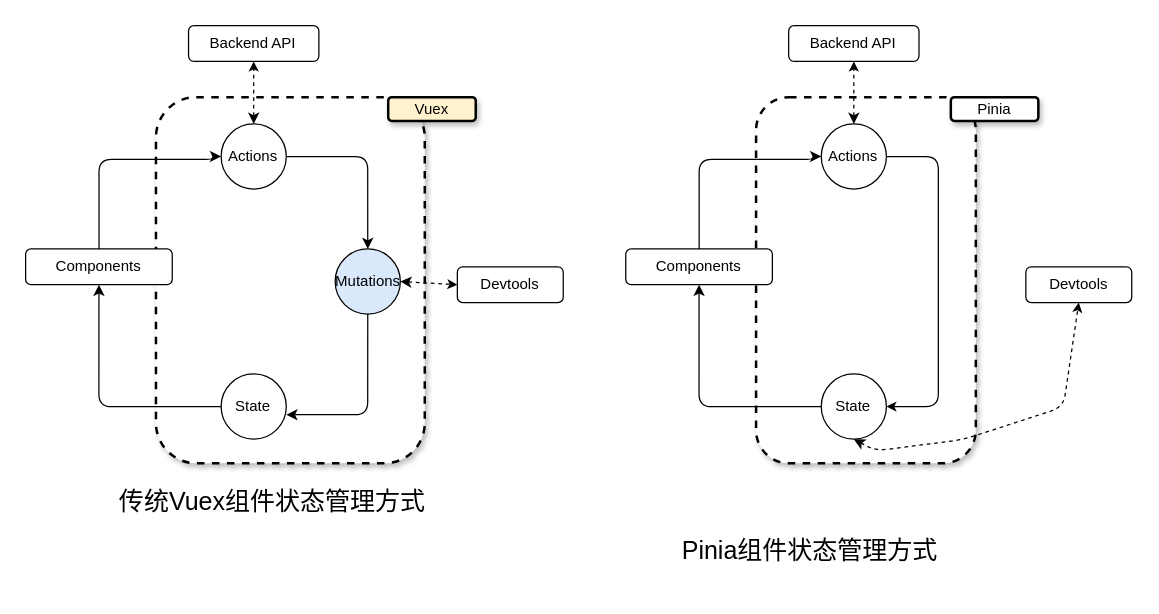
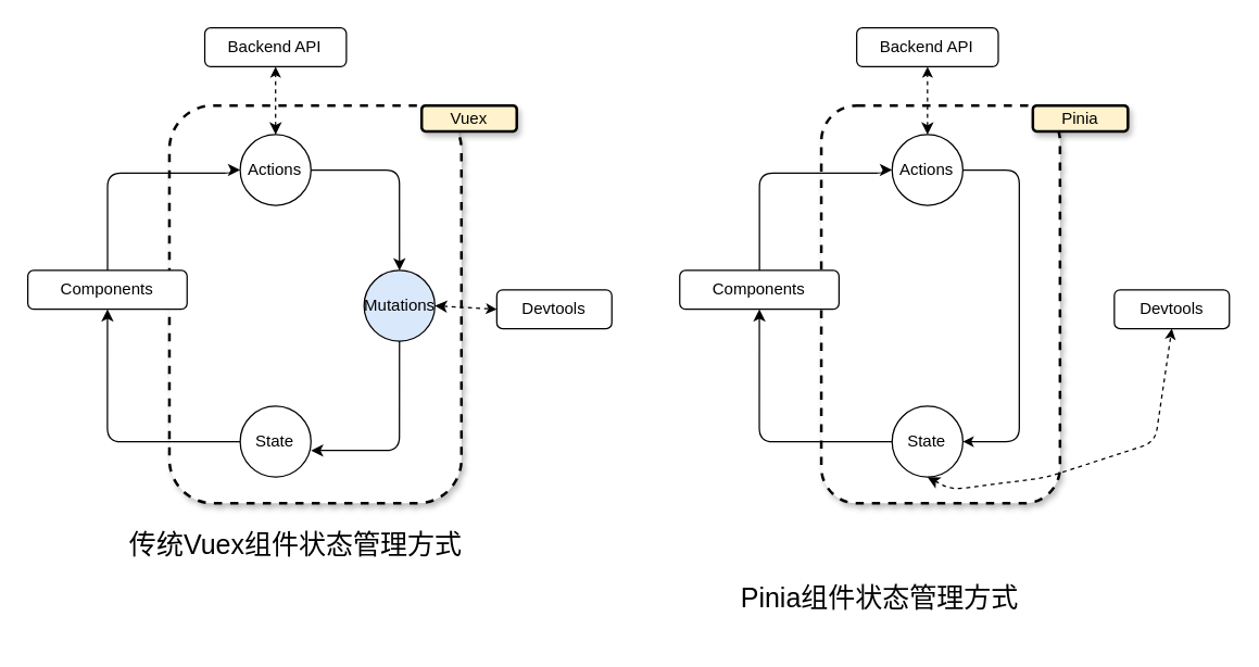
- <mxCell id="30" value="Pinia" style="rounded=1;whiteSpace=wrap;html=1;shadow=1;glass=0;strokeWidth=2;" vertex="1" parent="18"><mxGeometry x="260" y="57.14" width="70" height="19" as="geometry" /></mxCell>
+ <mxCell id="30" value="Pinia" style="rounded=1;whiteSpace=wrap;html=1;shadow=1;glass=0;strokeWidth=2;fillColor=#fff2cc;" vertex="1" parent="18"><mxGeometry x="260" y="57.14" width="70" height="19" as="geometry" /></mxCell>
